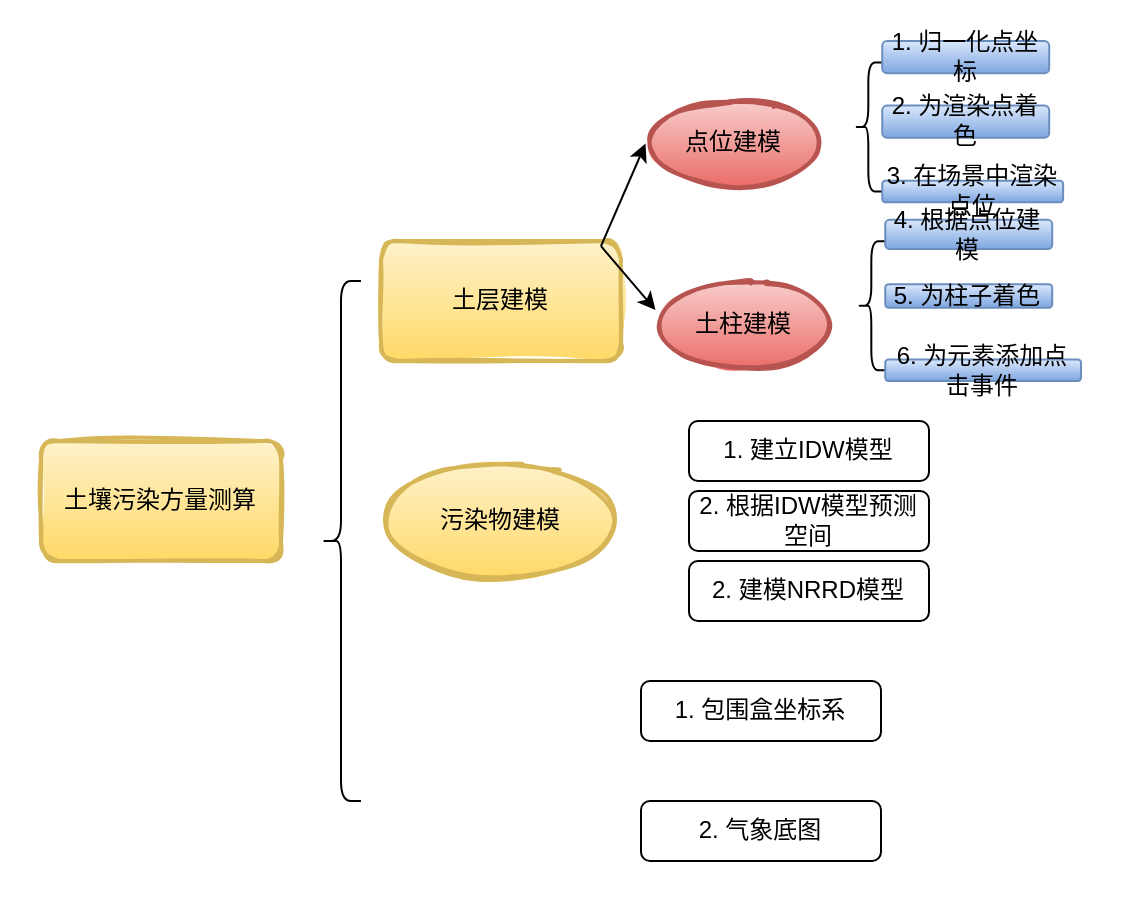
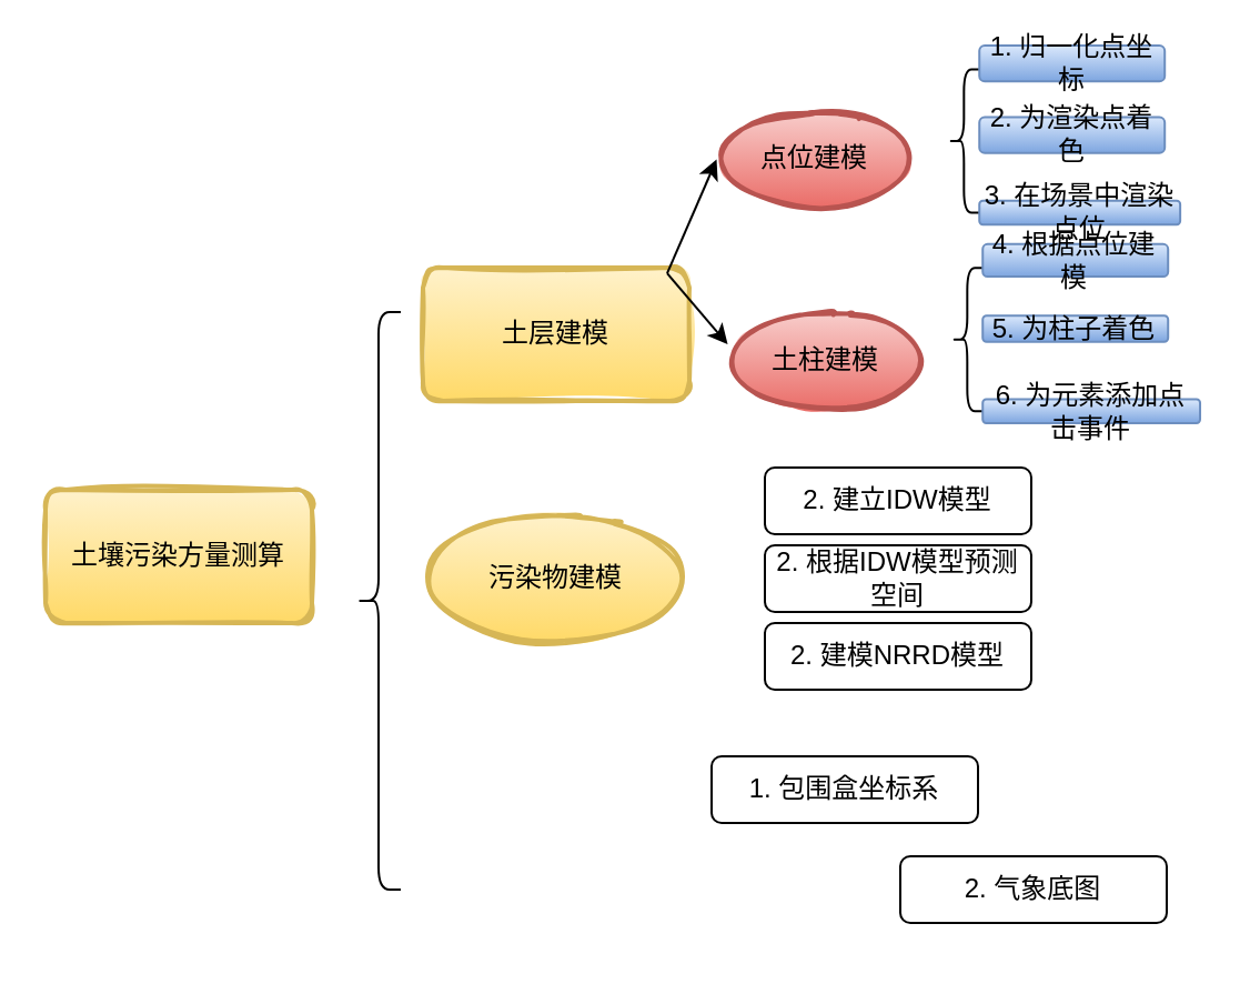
- <mxCell id="21" value="1. 建立IDW模型" style="rounded=1;whiteSpace=wrap;html=1;" vertex="1" parent="1"><mxGeometry x="344" y="210" width="120" height="30" as="geometry" /></mxCell>
+ <mxCell id="21" value="2. 建立IDW模型" style="rounded=1;whiteSpace=wrap;html=1;" vertex="1" parent="1"><mxGeometry x="344" y="210" width="120" height="30" as="geometry" /></mxCell>
- <mxCell id="25" value="2. 气象底图" style="rounded=1;whiteSpace=wrap;html=1;" vertex="1" parent="1"><mxGeometry x="320" y="400" width="120" height="30" as="geometry" /></mxCell>
+ <mxCell id="25" value="2. 气象底图" style="rounded=1;whiteSpace=wrap;html=1;" vertex="1" parent="1"><mxGeometry x="405" y="385" width="120" height="30" as="geometry" /></mxCell>
